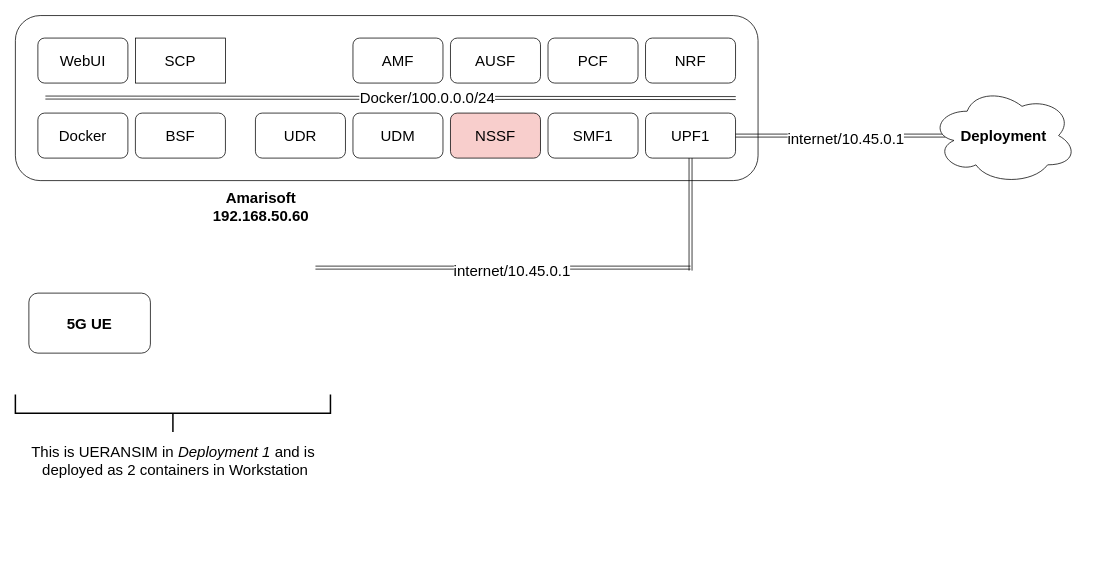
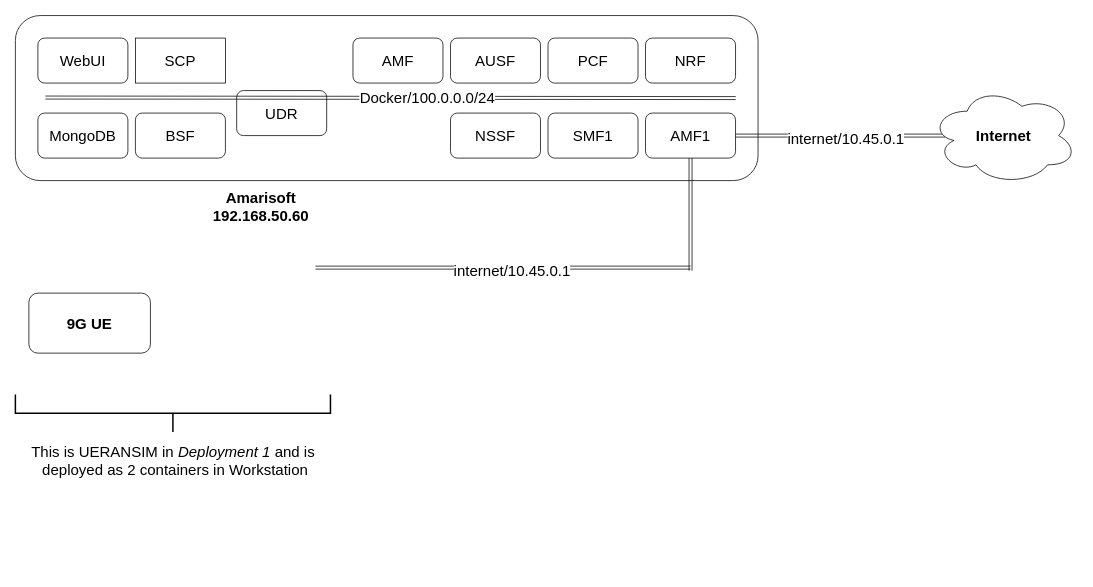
- <mxCell id="27" value="Docker" style="rounded=1;whiteSpace=wrap;html=1;fontSize=20;" parent="1" vertex="1"><mxGeometry x="50" y="150" width="120" height="60" as="geometry" /></mxCell>
+ <mxCell id="27" value="MongoDB" style="rounded=1;whiteSpace=wrap;html=1;fontSize=20;" parent="1" vertex="1"><mxGeometry x="50" y="150" width="120" height="60" as="geometry" /></mxCell>
- <mxCell id="8" value="UDR" style="rounded=1;whiteSpace=wrap;html=1;fontSize=20;" parent="1" vertex="1"><mxGeometry x="340" y="150" width="120" height="60" as="geometry" /></mxCell>
+ <mxCell id="8" value="UDR" style="rounded=1;whiteSpace=wrap;html=1;fontSize=20;" parent="1" vertex="1"><mxGeometry x="315" y="120" width="120" height="60" as="geometry" /></mxCell>
- <mxCell id="9" value="UDM" style="rounded=1;whiteSpace=wrap;html=1;fontSize=20;" parent="1" vertex="1"><mxGeometry x="470" y="150" width="120" height="60" as="geometry" /></mxCell>
- <mxCell id="10" value="NSSF" style="rounded=1;whiteSpace=wrap;html=1;fontSize=20;fillColor=#f8cecc;" parent="1" vertex="1"><mxGeometry x="600" y="150" width="120" height="60" as="geometry" /></mxCell>
+ <mxCell id="10" value="NSSF" style="rounded=1;whiteSpace=wrap;html=1;fontSize=20;" parent="1" vertex="1"><mxGeometry x="600" y="150" width="120" height="60" as="geometry" /></mxCell>
- <mxCell id="16" value="UPF1" style="rounded=1;whiteSpace=wrap;html=1;fontSize=20;" parent="1" vertex="1"><mxGeometry x="860" y="150" width="120" height="60" as="geometry" /></mxCell>
+ <mxCell id="16" value="AMF1" style="rounded=1;whiteSpace=wrap;html=1;fontSize=20;" parent="1" vertex="1"><mxGeometry x="860" y="150" width="120" height="60" as="geometry" /></mxCell>
- <mxCell id="26" value="&lt;b style=&quot;font-size: 20px;&quot;&gt;Deployment&lt;/b&gt;" style="ellipse;shape=cloud;whiteSpace=wrap;html=1;" parent="1" vertex="1"><mxGeometry x="1240" y="115" width="195" height="130" as="geometry" /></mxCell>
+ <mxCell id="26" value="&lt;b style=&quot;font-size: 20px;&quot;&gt;Internet&lt;/b&gt;" style="ellipse;shape=cloud;whiteSpace=wrap;html=1;" parent="1" vertex="1"><mxGeometry x="1240" y="115" width="195" height="130" as="geometry" /></mxCell>
- <mxCell id="21" value="&lt;b&gt;5G UE&lt;/b&gt;" style="rounded=1;whiteSpace=wrap;html=1;fontSize=20;" parent="1" vertex="1"><mxGeometry x="38" y="390" width="162" height="80" as="geometry" /></mxCell>
+ <mxCell id="21" value="&lt;b&gt;9G UE&lt;/b&gt;" style="rounded=1;whiteSpace=wrap;html=1;fontSize=20;" parent="1" vertex="1"><mxGeometry x="38" y="390" width="162" height="80" as="geometry" /></mxCell>
